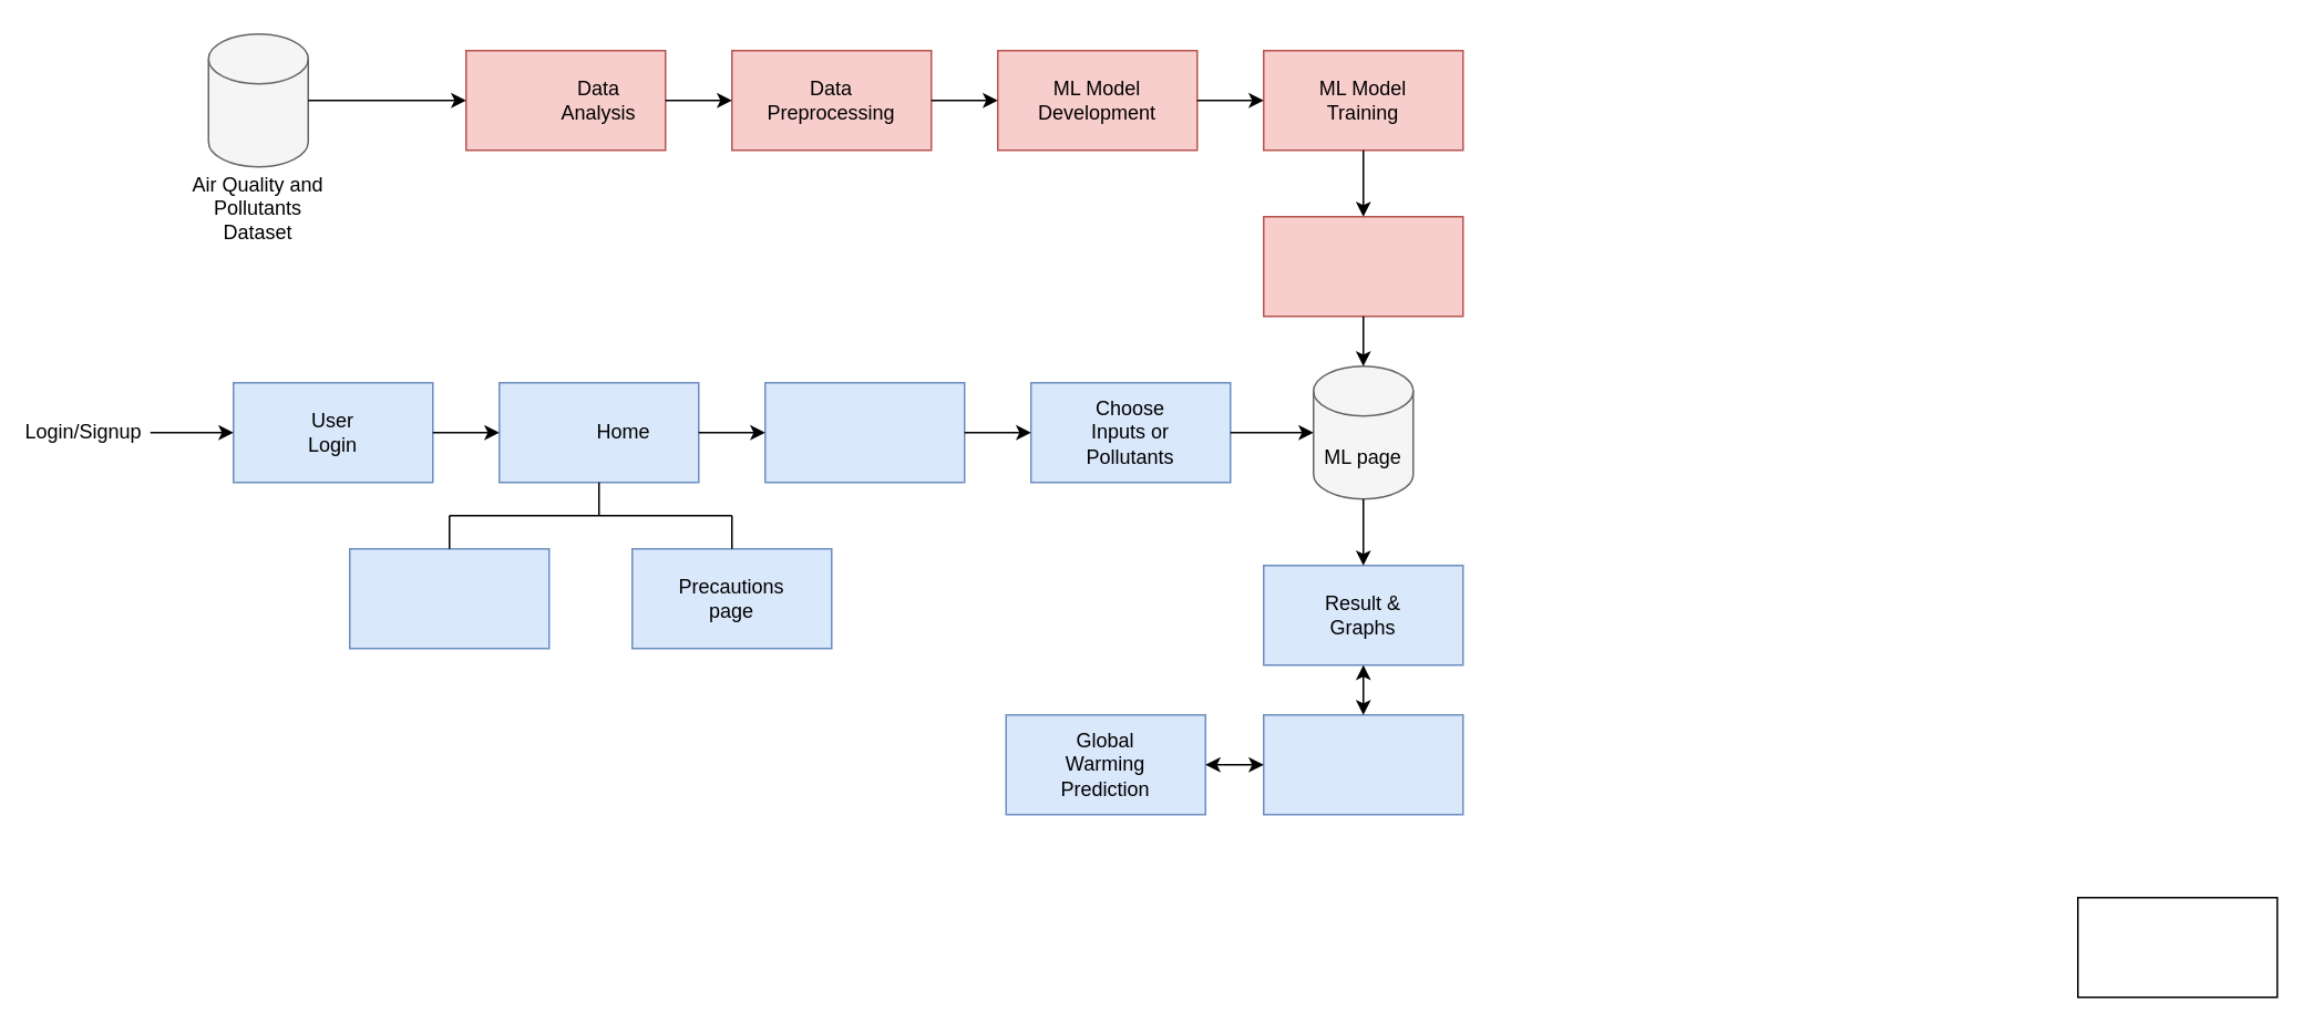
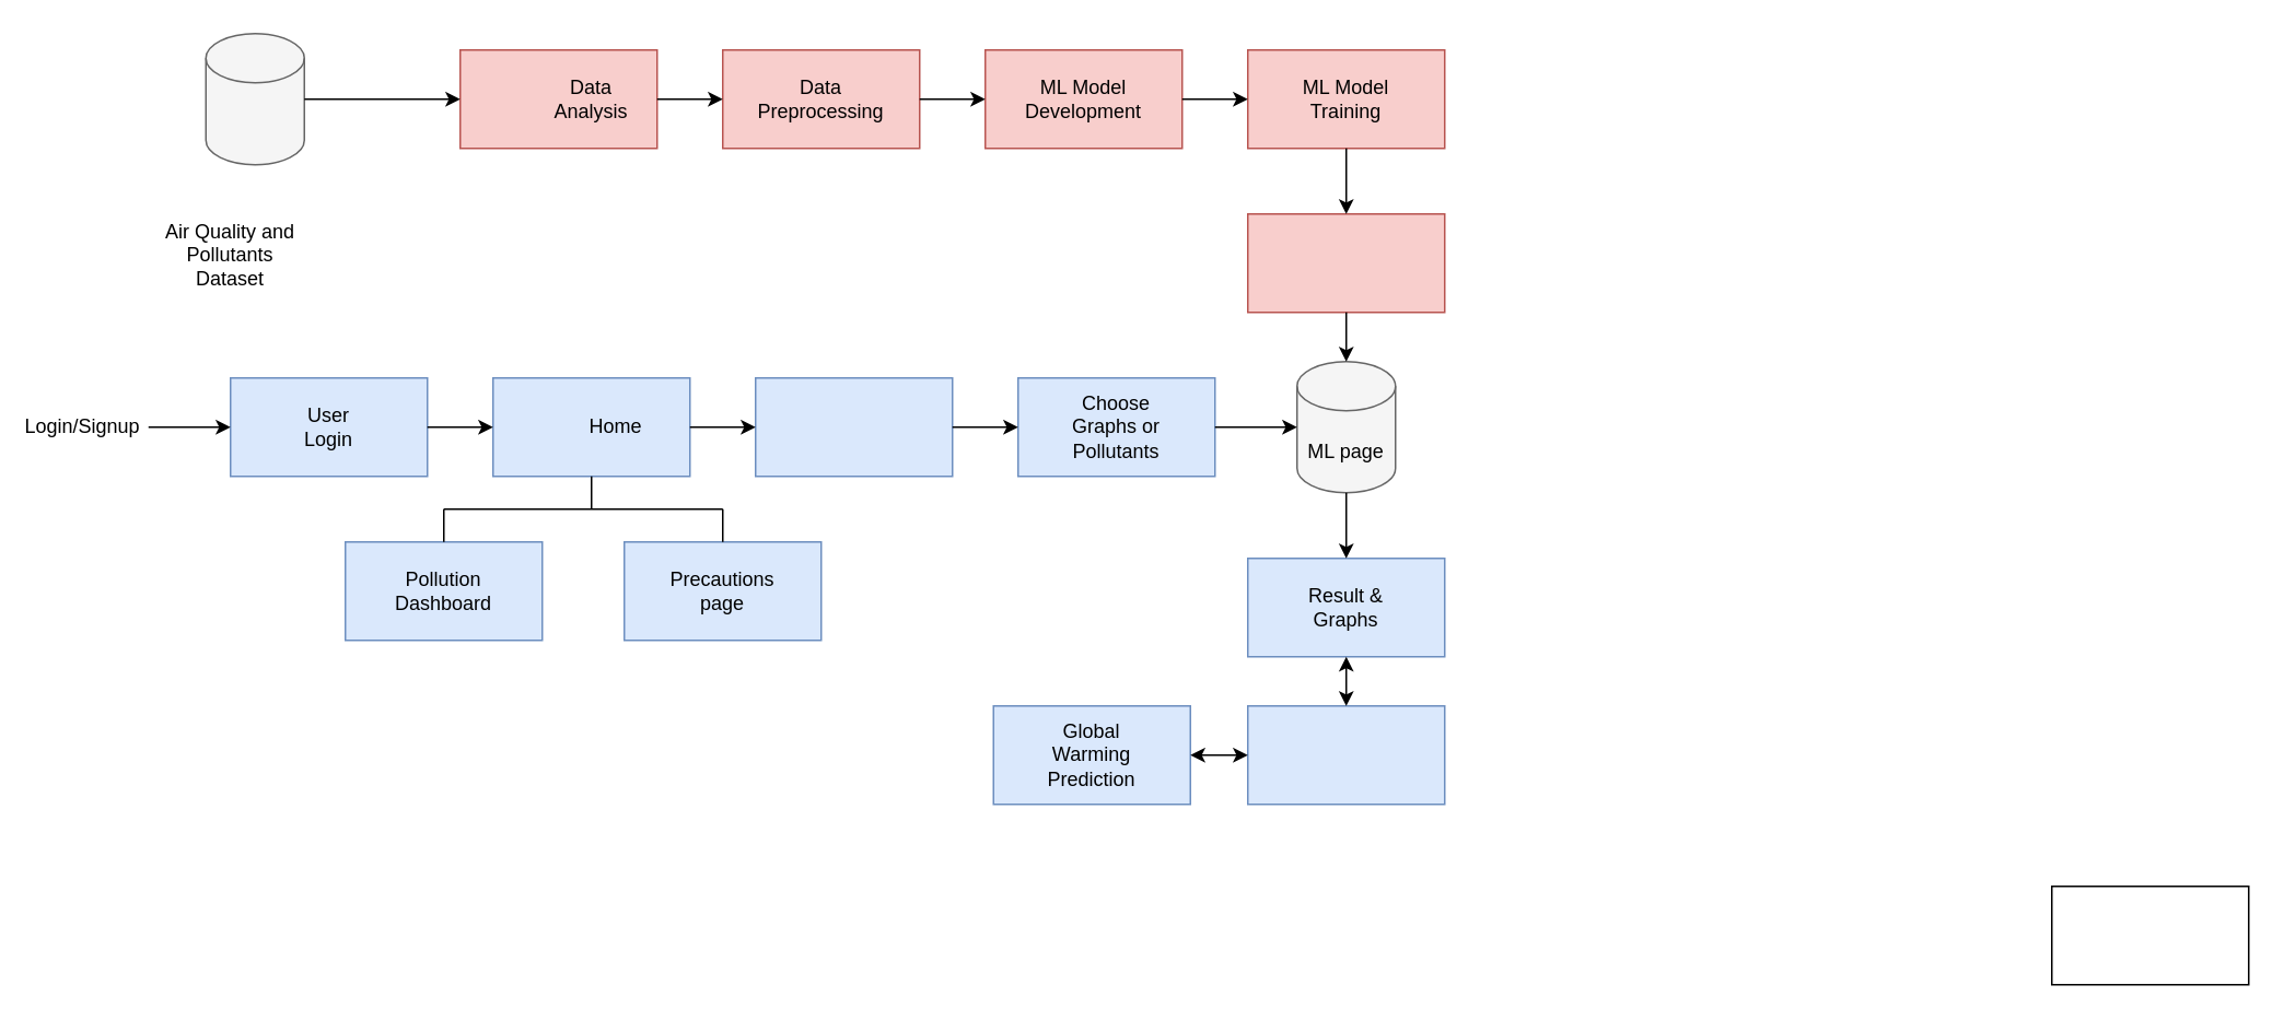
- <mxCell id="7" value="Air Quality and Pollutants Dataset" style="text;html=1;align=center;verticalAlign=middle;whiteSpace=wrap;rounded=0;" vertex="1" parent="1"><mxGeometry x="110" y="110" width="90" height="30" as="geometry" /></mxCell>
+ <mxCell id="7" value="Air Quality and Pollutants Dataset" style="text;html=1;align=center;verticalAlign=middle;whiteSpace=wrap;rounded=0;" vertex="1" parent="1"><mxGeometry x="95" y="140" width="90" height="30" as="geometry" /></mxCell>
- <mxCell id="32" value="Choose Inputs or Pollutants" style="text;html=1;align=center;verticalAlign=middle;whiteSpace=wrap;rounded=0;" vertex="1" parent="1"><mxGeometry x="650" y="245" width="60" height="30" as="geometry" /></mxCell>
+ <mxCell id="32" value="Choose Graphs or Pollutants" style="text;html=1;align=center;verticalAlign=middle;whiteSpace=wrap;rounded=0;" vertex="1" parent="1"><mxGeometry x="650" y="245" width="60" height="30" as="geometry" /></mxCell>
+ <mxCell id="28" value="Pollution Dashboard" style="text;html=1;align=center;verticalAlign=middle;whiteSpace=wrap;rounded=0;" vertex="1" parent="1"><mxGeometry x="240" y="345" width="60" height="30" as="geometry" /></mxCell>
